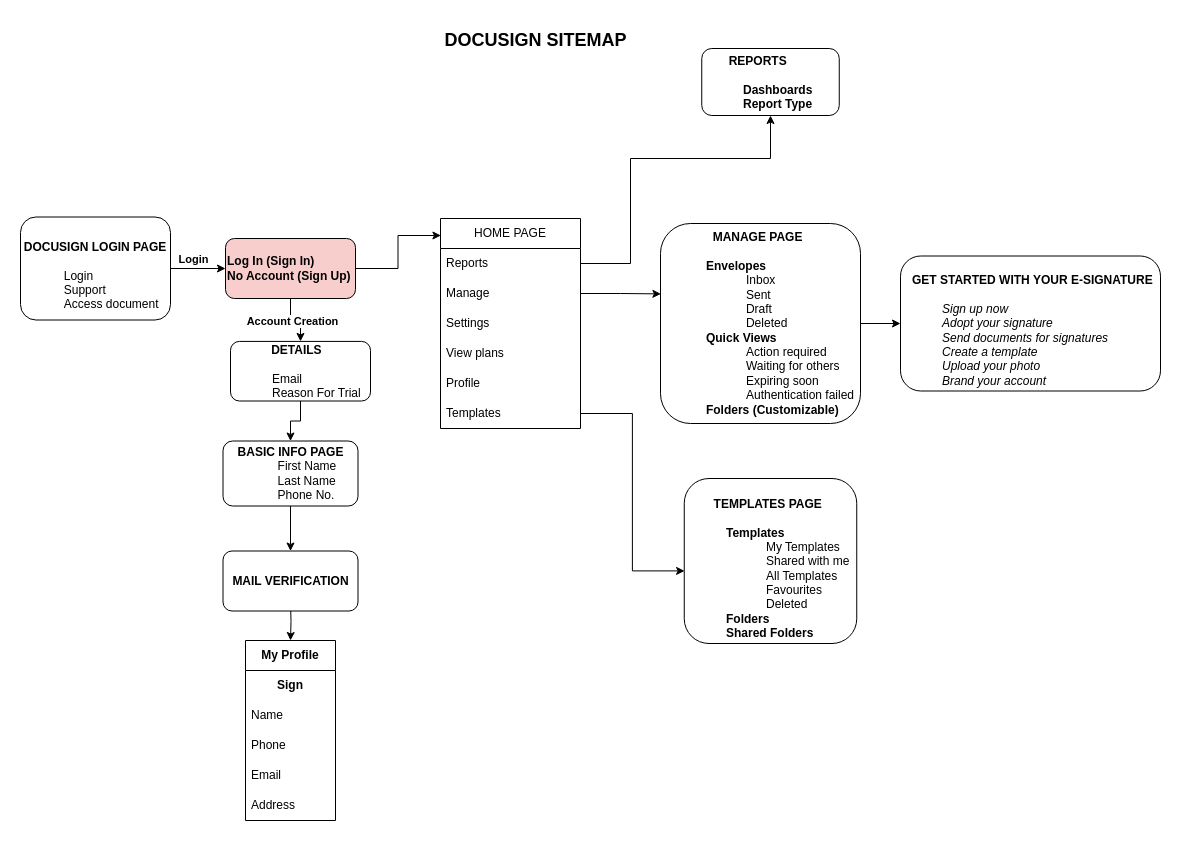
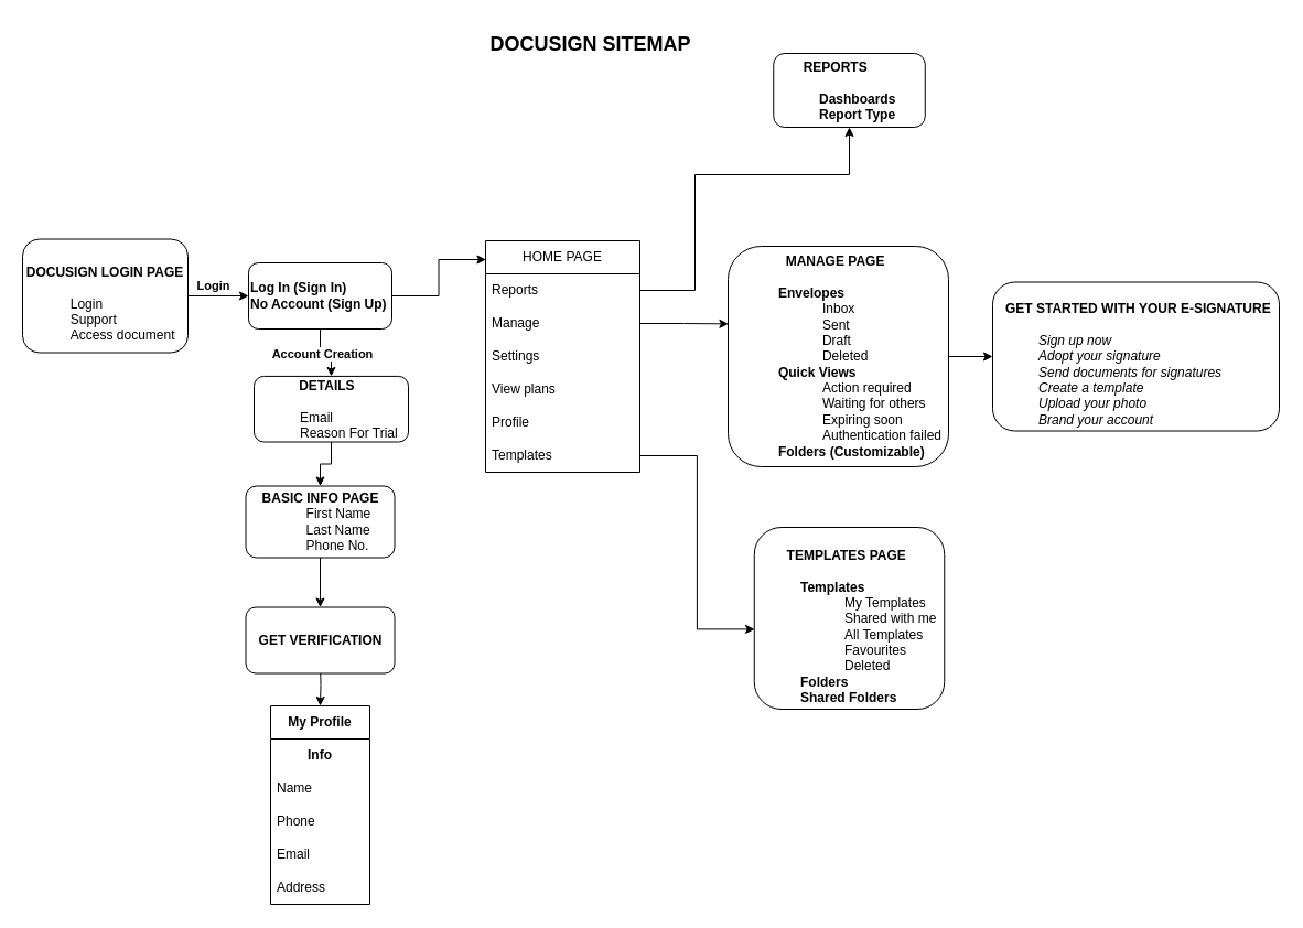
- <mxCell id="8" value="&lt;blockquote style=&quot;margin: 0 0 0 40px; border: none; padding: 0px;&quot;&gt;&lt;/blockquote&gt;&lt;b&gt;&lt;span style=&quot;background-color: initial;&quot;&gt;Log In (Sign In)&lt;/span&gt;&lt;br&gt;&lt;span style=&quot;background-color: initial;&quot;&gt;No Account (Sign Up)&lt;/span&gt;&lt;/b&gt;" style="whiteSpace=wrap;html=1;rounded=1;align=left;fillColor=#f8cecc;" vertex="1" parent="1"><mxGeometry x="225" y="238" width="130" height="60" as="geometry" /></mxCell>
+ <mxCell id="8" value="&lt;blockquote style=&quot;margin: 0 0 0 40px; border: none; padding: 0px;&quot;&gt;&lt;/blockquote&gt;&lt;b&gt;&lt;span style=&quot;background-color: initial;&quot;&gt;Log In (Sign In)&lt;/span&gt;&lt;br&gt;&lt;span style=&quot;background-color: initial;&quot;&gt;No Account (Sign Up)&lt;/span&gt;&lt;/b&gt;" style="whiteSpace=wrap;html=1;rounded=1;align=left;" vertex="1" parent="1"><mxGeometry x="225" y="238" width="130" height="60" as="geometry" /></mxCell>
- <mxCell id="14" value="&lt;b&gt;MAIL VERIFICATION&lt;/b&gt;" style="whiteSpace=wrap;html=1;rounded=1;" vertex="1" parent="1"><mxGeometry x="222.5" y="550.5" width="135" height="60" as="geometry" /></mxCell>
+ <mxCell id="14" value="&lt;b&gt;GET VERIFICATION&lt;/b&gt;" style="whiteSpace=wrap;html=1;rounded=1;" vertex="1" parent="1"><mxGeometry x="222.5" y="550.5" width="135" height="60" as="geometry" /></mxCell>
- <mxCell id="31" value="&lt;b&gt;Sign&lt;/b&gt;" style="text;strokeColor=none;fillColor=none;align=center;verticalAlign=middle;spacingLeft=4;spacingRight=4;overflow=hidden;points=[[0,0.5],[1,0.5]];portConstraint=eastwest;rotatable=0;whiteSpace=wrap;html=1;" vertex="1" parent="30"><mxGeometry y="30" width="90" height="30" as="geometry" /></mxCell>
+ <mxCell id="31" value="&lt;b&gt;Info&lt;/b&gt;" style="text;strokeColor=none;fillColor=none;align=center;verticalAlign=middle;spacingLeft=4;spacingRight=4;overflow=hidden;points=[[0,0.5],[1,0.5]];portConstraint=eastwest;rotatable=0;whiteSpace=wrap;html=1;" vertex="1" parent="30"><mxGeometry y="30" width="90" height="30" as="geometry" /></mxCell>
